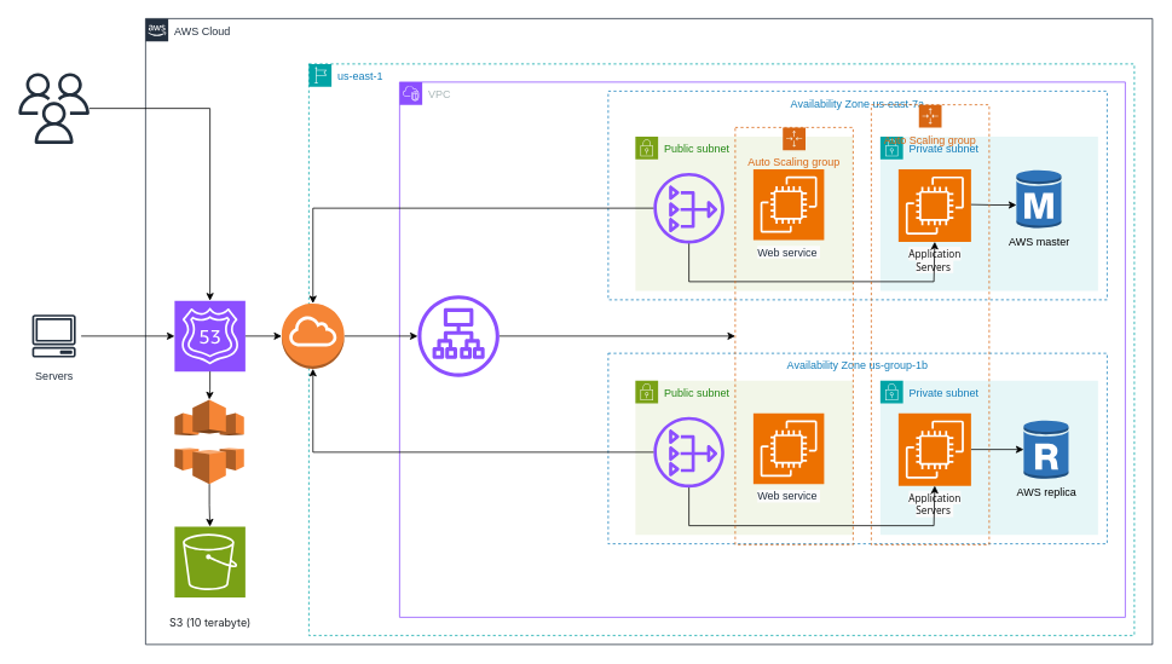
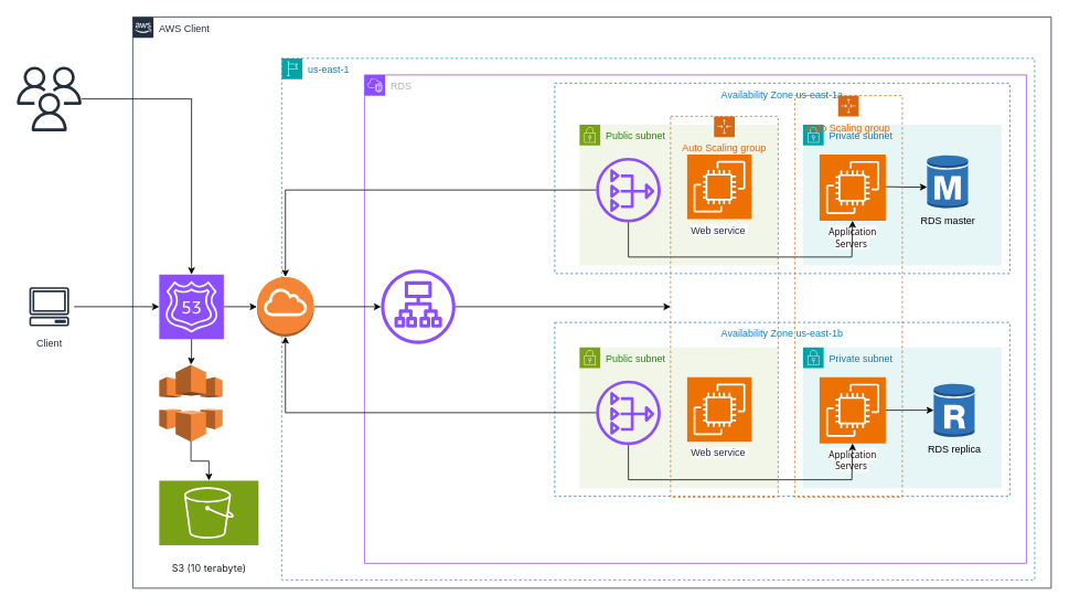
- <mxCell id="2" value="AWS Cloud" style="points=[[0,0],[0.25,0],[0.5,0],[0.75,0],[1,0],[1,0.25],[1,0.5],[1,0.75],[1,1],[0.75,1],[0.5,1],[0.25,1],[0,1],[0,0.75],[0,0.5],[0,0.25]];outlineConnect=0;gradientColor=none;html=1;whiteSpace=wrap;fontSize=12;fontStyle=0;container=1;pointerEvents=0;collapsible=0;recursiveResize=0;shape=mxgraph.aws4.group;grIcon=mxgraph.aws4.group_aws_cloud_alt;strokeColor=#232F3E;fillColor=none;verticalAlign=top;align=left;spacingLeft=30;fontColor=#232F3E;dashed=0;" vertex="1" parent="1"><mxGeometry x="160" y="20" width="1110" height="690" as="geometry" /></mxCell>
+ <mxCell id="2" value="AWS Client" style="points=[[0,0],[0.25,0],[0.5,0],[0.75,0],[1,0],[1,0.25],[1,0.5],[1,0.75],[1,1],[0.75,1],[0.5,1],[0.25,1],[0,1],[0,0.75],[0,0.5],[0,0.25]];outlineConnect=0;gradientColor=none;html=1;whiteSpace=wrap;fontSize=12;fontStyle=0;container=1;pointerEvents=0;collapsible=0;recursiveResize=0;shape=mxgraph.aws4.group;grIcon=mxgraph.aws4.group_aws_cloud_alt;strokeColor=#232F3E;fillColor=none;verticalAlign=top;align=left;spacingLeft=30;fontColor=#232F3E;dashed=0;" vertex="1" parent="1"><mxGeometry x="160" y="20" width="1110" height="690" as="geometry" /></mxCell>
- <mxCell id="4" value="VPC" style="points=[[0,0],[0.25,0],[0.5,0],[0.75,0],[1,0],[1,0.25],[1,0.5],[1,0.75],[1,1],[0.75,1],[0.5,1],[0.25,1],[0,1],[0,0.75],[0,0.5],[0,0.25]];outlineConnect=0;gradientColor=none;html=1;whiteSpace=wrap;fontSize=12;fontStyle=0;container=1;pointerEvents=0;collapsible=0;recursiveResize=0;shape=mxgraph.aws4.group;grIcon=mxgraph.aws4.group_vpc2;strokeColor=#8C4FFF;fillColor=none;verticalAlign=top;align=left;spacingLeft=30;fontColor=#AAB7B8;dashed=0;" vertex="1" parent="3"><mxGeometry x="100" y="20" width="800" height="590" as="geometry" /></mxCell>
+ <mxCell id="4" value="RDS" style="points=[[0,0],[0.25,0],[0.5,0],[0.75,0],[1,0],[1,0.25],[1,0.5],[1,0.75],[1,1],[0.75,1],[0.5,1],[0.25,1],[0,1],[0,0.75],[0,0.5],[0,0.25]];outlineConnect=0;gradientColor=none;html=1;whiteSpace=wrap;fontSize=12;fontStyle=0;container=1;pointerEvents=0;collapsible=0;recursiveResize=0;shape=mxgraph.aws4.group;grIcon=mxgraph.aws4.group_vpc2;strokeColor=#8C4FFF;fillColor=none;verticalAlign=top;align=left;spacingLeft=30;fontColor=#AAB7B8;dashed=0;" vertex="1" parent="3"><mxGeometry x="100" y="20" width="800" height="590" as="geometry" /></mxCell>
- <mxCell id="7" value="Availability Zone us-east-7a" style="fillColor=none;strokeColor=#147EBA;dashed=1;verticalAlign=top;fontStyle=0;fontColor=#147EBA;whiteSpace=wrap;html=1;" vertex="1" parent="4"><mxGeometry x="230" y="10" width="550" height="230" as="geometry" /></mxCell>
+ <mxCell id="7" value="Availability Zone us-east-1a" style="fillColor=none;strokeColor=#147EBA;dashed=1;verticalAlign=top;fontStyle=0;fontColor=#147EBA;whiteSpace=wrap;html=1;" vertex="1" parent="4"><mxGeometry x="230" y="10" width="550" height="230" as="geometry" /></mxCell>
- <mxCell id="26" value="AWS master" style="outlineConnect=0;dashed=0;verticalLabelPosition=bottom;verticalAlign=top;align=center;html=1;shape=mxgraph.aws3.rds_db_instance;fillColor=#2E73B8;gradientColor=none;" vertex="1" parent="4"><mxGeometry x="680" y="96" width="49.5" height="66" as="geometry" /></mxCell>
+ <mxCell id="26" value="RDS master" style="outlineConnect=0;dashed=0;verticalLabelPosition=bottom;verticalAlign=top;align=center;html=1;shape=mxgraph.aws3.rds_db_instance;fillColor=#2E73B8;gradientColor=none;" vertex="1" parent="4"><mxGeometry x="680" y="96" width="49.5" height="66" as="geometry" /></mxCell>
- <mxCell id="15" value="Availability Zone us-group-1b" style="fillColor=none;strokeColor=#147EBA;dashed=1;verticalAlign=top;fontStyle=0;fontColor=#147EBA;whiteSpace=wrap;html=1;" vertex="1" parent="4"><mxGeometry x="230" y="299" width="550" height="210" as="geometry" /></mxCell>
+ <mxCell id="15" value="Availability Zone us-east-1b" style="fillColor=none;strokeColor=#147EBA;dashed=1;verticalAlign=top;fontStyle=0;fontColor=#147EBA;whiteSpace=wrap;html=1;" vertex="1" parent="4"><mxGeometry x="230" y="299" width="550" height="210" as="geometry" /></mxCell>
- <mxCell id="39" value="Servers" style="sketch=0;outlineConnect=0;fontColor=#232F3E;gradientColor=none;strokeColor=#232F3E;fillColor=#ffffff;dashed=0;verticalLabelPosition=bottom;verticalAlign=top;align=center;html=1;fontSize=12;fontStyle=0;aspect=fixed;shape=mxgraph.aws4.resourceIcon;resIcon=mxgraph.aws4.client;" vertex="1" parent="1"><mxGeometry x="29" y="340" width="60" height="60" as="geometry" /></mxCell>
+ <mxCell id="39" value="Client" style="sketch=0;outlineConnect=0;fontColor=#232F3E;gradientColor=none;strokeColor=#232F3E;fillColor=#ffffff;dashed=0;verticalLabelPosition=bottom;verticalAlign=top;align=center;html=1;fontSize=12;fontStyle=0;aspect=fixed;shape=mxgraph.aws4.resourceIcon;resIcon=mxgraph.aws4.client;" vertex="1" parent="1"><mxGeometry x="29" y="340" width="60" height="60" as="geometry" /></mxCell>
- <mxCell id="25" value="AWS replica" style="outlineConnect=0;dashed=0;verticalLabelPosition=bottom;verticalAlign=top;align=center;html=1;shape=mxgraph.aws3.rds_db_instance_read_replica;fillColor=#2E73B8;gradientColor=none;" vertex="1" parent="4"><mxGeometry x="688" y="372" width="49.5" height="66" as="geometry" /></mxCell>
+ <mxCell id="25" value="RDS replica" style="outlineConnect=0;dashed=0;verticalLabelPosition=bottom;verticalAlign=top;align=center;html=1;shape=mxgraph.aws3.rds_db_instance_read_replica;fillColor=#2E73B8;gradientColor=none;" vertex="1" parent="4"><mxGeometry x="688" y="372" width="49.5" height="66" as="geometry" /></mxCell>
- <mxCell id="33" value="&#10;&lt;span style=&quot;color: rgb(31, 35, 40); font-family: -apple-system, BlinkMacSystemFont, &amp;quot;Segoe UI&amp;quot;, &amp;quot;Noto Sans&amp;quot;, Helvetica, Arial, sans-serif, &amp;quot;Apple Color Emoji&amp;quot;, &amp;quot;Segoe UI Emoji&amp;quot;; font-size: 12px; font-style: normal; font-variant-ligatures: normal; font-variant-caps: normal; font-weight: 400; letter-spacing: normal; orphans: 2; text-align: start; text-indent: 0px; text-transform: none; widows: 2; word-spacing: 0px; -webkit-text-stroke-width: 0px; white-space: nowrap; background-color: rgb(255, 255, 255); text-decoration-thickness: initial; text-decoration-style: initial; text-decoration-color: initial; display: inline !important; float: none;&quot;&gt;S3 (10 terabyte)&lt;/span&gt;&#10;&#10;" style="sketch=0;points=[[0,0,0],[0.25,0,0],[0.5,0,0],[0.75,0,0],[1,0,0],[0,1,0],[0.25,1,0],[0.5,1,0],[0.75,1,0],[1,1,0],[0,0.25,0],[0,0.5,0],[0,0.75,0],[1,0.25,0],[1,0.5,0],[1,0.75,0]];outlineConnect=0;fontColor=#232F3E;fillColor=#7AA116;strokeColor=#ffffff;dashed=0;verticalLabelPosition=bottom;verticalAlign=top;align=center;html=1;fontSize=12;fontStyle=0;aspect=fixed;shape=mxgraph.aws4.resourceIcon;resIcon=mxgraph.aws4.s3;" vertex="1" parent="2"><mxGeometry x="32" y="560" width="78" height="78" as="geometry" /></mxCell>
+ <mxCell id="33" value="&#10;&lt;span style=&quot;color: rgb(31, 35, 40); font-family: -apple-system, BlinkMacSystemFont, &amp;quot;Segoe UI&amp;quot;, &amp;quot;Noto Sans&amp;quot;, Helvetica, Arial, sans-serif, &amp;quot;Apple Color Emoji&amp;quot;, &amp;quot;Segoe UI Emoji&amp;quot;; font-size: 12px; font-style: normal; font-variant-ligatures: normal; font-variant-caps: normal; font-weight: 400; letter-spacing: normal; orphans: 2; text-align: start; text-indent: 0px; text-transform: none; widows: 2; word-spacing: 0px; -webkit-text-stroke-width: 0px; white-space: nowrap; background-color: rgb(255, 255, 255); text-decoration-thickness: initial; text-decoration-style: initial; text-decoration-color: initial; display: inline !important; float: none;&quot;&gt;S3 (10 terabyte)&lt;/span&gt;&#10;&#10;" style="sketch=0;points=[[0,0,0],[0.25,0,0],[0.5,0,0],[0.75,0,0],[1,0,0],[0,1,0],[0.25,1,0],[0.5,1,0],[0.75,1,0],[1,1,0],[0,0.25,0],[0,0.5,0],[0,0.75,0],[1,0.25,0],[1,0.5,0],[1,0.75,0]];outlineConnect=0;fontColor=#232F3E;fillColor=#7AA116;strokeColor=#ffffff;dashed=0;verticalLabelPosition=bottom;verticalAlign=top;align=center;html=1;fontSize=12;fontStyle=0;aspect=fixed;shape=mxgraph.aws4.resourceIcon;resIcon=mxgraph.aws4.s3;" vertex="1" parent="2"><mxGeometry x="32" y="560" width="120" height="78" as="geometry" /></mxCell>
